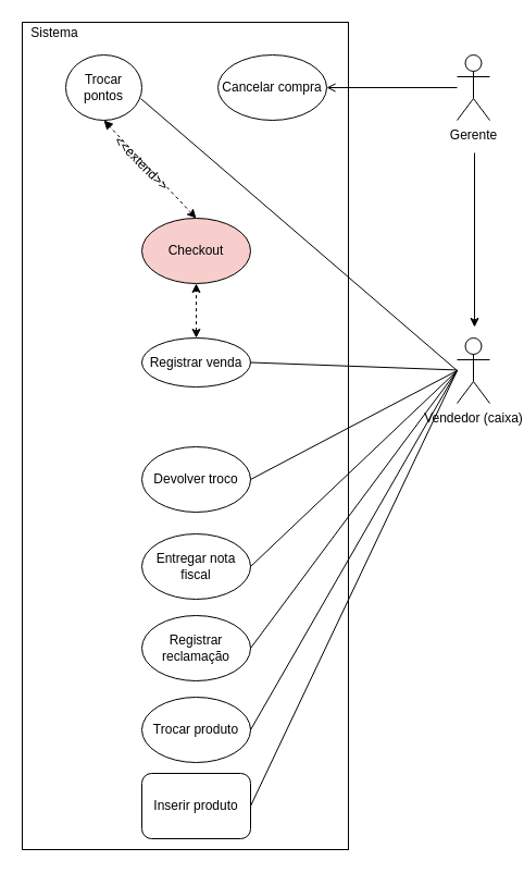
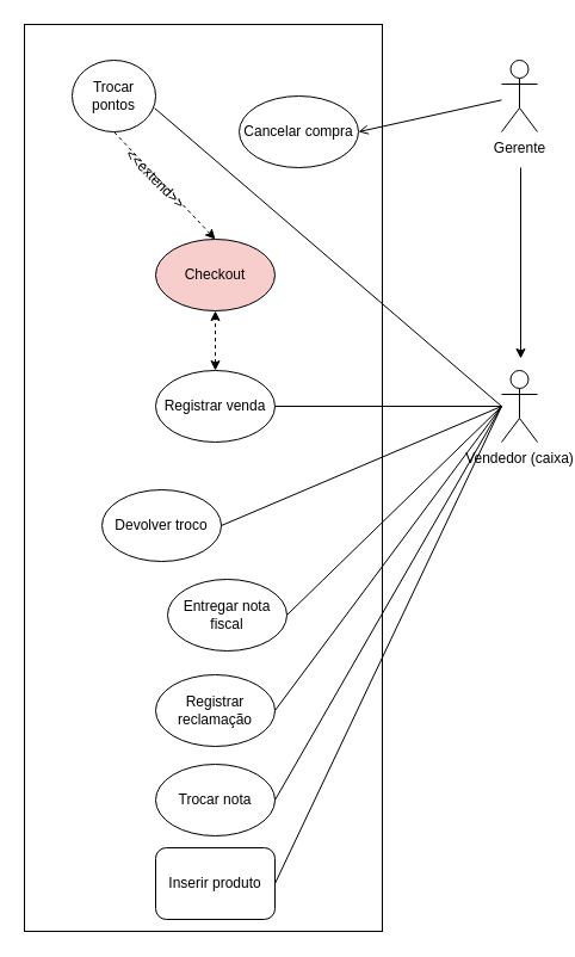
- <mxCell id="3" value="Sistema" style="text;html=1;strokeColor=none;fillColor=none;align=center;verticalAlign=middle;whiteSpace=wrap;rounded=0;" parent="1" vertex="1"><mxGeometry x="20" y="20" width="60" height="20" as="geometry" /></mxCell>
- <mxCell id="9" value="Cancelar compra" style="ellipse;whiteSpace=wrap;html=1;fillColor=#FFFFFF;" parent="1" vertex="1"><mxGeometry x="200" y="50" width="100" height="60" as="geometry" /></mxCell>
+ <mxCell id="9" value="Cancelar compra" style="ellipse;whiteSpace=wrap;html=1;fillColor=#FFFFFF;" parent="1" vertex="1"><mxGeometry x="200" y="80" width="100" height="60" as="geometry" /></mxCell>
- <mxCell id="15" value="" style="endArrow=block;dashed=1;html=1;entryX=0.5;entryY=1;entryDx=0;entryDy=0;exitX=0.5;exitY=0;exitDx=0;exitDy=0;startArrow=classic;startFill=1;" parent="1" source="4" target="13" edge="1"><mxGeometry width="50" height="50" relative="1" as="geometry"><mxPoint x="60" y="180" as="sourcePoint" /><mxPoint x="110" y="130" as="targetPoint" /></mxGeometry></mxCell>
+ <mxCell id="15" value="" style="endArrow=none;dashed=1;html=1;entryX=0.5;entryY=1;entryDx=0;entryDy=0;exitX=0.5;exitY=0;exitDx=0;exitDy=0;startArrow=classic;startFill=1;" parent="1" source="4" target="13" edge="1"><mxGeometry width="50" height="50" relative="1" as="geometry"><mxPoint x="60" y="180" as="sourcePoint" /><mxPoint x="110" y="130" as="targetPoint" /></mxGeometry></mxCell>
- <mxCell id="5" value="Registrar venda" style="ellipse;whiteSpace=wrap;html=1;fillColor=#FFFFFF;" parent="1" vertex="1"><mxGeometry x="130" y="310" width="100" height="45" as="geometry" /></mxCell>
+ <mxCell id="5" value="Registrar venda" style="ellipse;whiteSpace=wrap;html=1;fillColor=#FFFFFF;" parent="1" vertex="1"><mxGeometry x="130" y="310" width="100" height="60" as="geometry" /></mxCell>
- <mxCell id="10" value="Devolver troco" style="ellipse;whiteSpace=wrap;html=1;fillColor=#FFFFFF;" parent="1" vertex="1"><mxGeometry x="130" y="410" width="100" height="60" as="geometry" /></mxCell>
+ <mxCell id="10" value="Devolver troco" style="ellipse;whiteSpace=wrap;html=1;fillColor=#FFFFFF;" parent="1" vertex="1"><mxGeometry x="85" y="410" width="100" height="60" as="geometry" /></mxCell>
- <mxCell id="17" value="Entregar nota fiscal" style="ellipse;whiteSpace=wrap;html=1;fillColor=#FFFFFF;" parent="1" vertex="1"><mxGeometry x="130" y="490" width="100" height="60" as="geometry" /></mxCell>
+ <mxCell id="17" value="Entregar nota fiscal" style="ellipse;whiteSpace=wrap;html=1;fillColor=#FFFFFF;" parent="1" vertex="1"><mxGeometry x="140" y="485" width="100" height="60" as="geometry" /></mxCell>
- <mxCell id="20" value="Trocar produto" style="ellipse;whiteSpace=wrap;html=1;fillColor=#FFFFFF;" parent="1" vertex="1"><mxGeometry x="130" y="640" width="100" height="60" as="geometry" /></mxCell>
+ <mxCell id="20" value="Trocar nota" style="ellipse;whiteSpace=wrap;html=1;fillColor=#FFFFFF;" parent="1" vertex="1"><mxGeometry x="130" y="640" width="100" height="60" as="geometry" /></mxCell>
